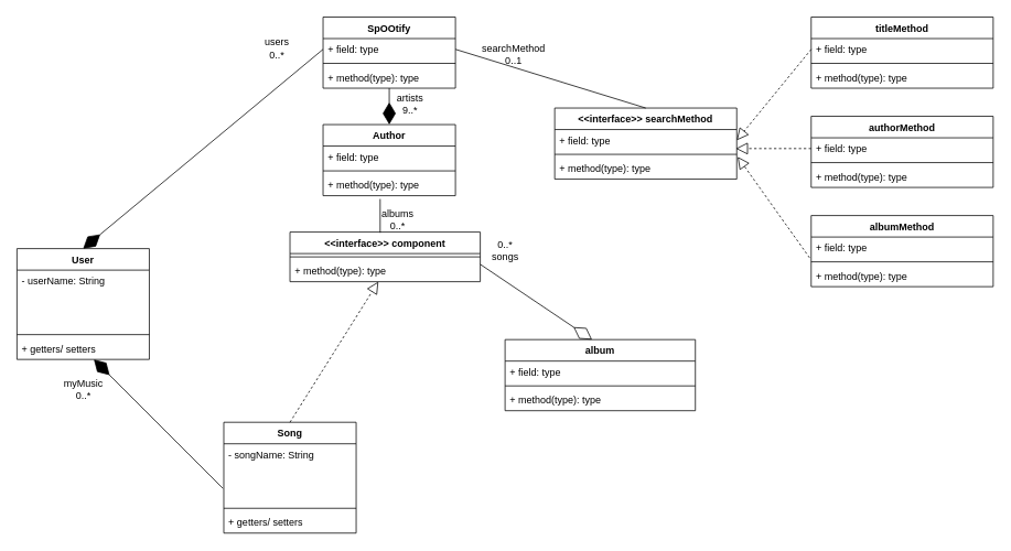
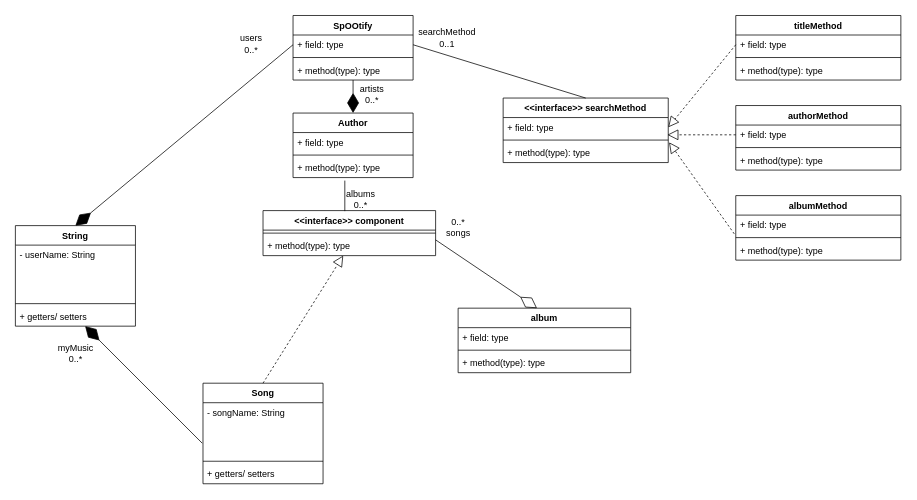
- <mxCell id="23" value="searchMethod&lt;br&gt;0..1" style="text;html=1;align=center;verticalAlign=middle;resizable=0;points=[];autosize=1;strokeColor=none;fillColor=none;" vertex="1" parent="1"><mxGeometry x="575" y="50" width="90" height="30" as="geometry" /></mxCell>
+ <mxCell id="23" value="searchMethod&lt;br&gt;0..1" style="text;html=1;align=center;verticalAlign=middle;resizable=0;points=[];autosize=1;strokeColor=none;fillColor=none;" vertex="1" parent="1"><mxGeometry x="550" y="35" width="90" height="30" as="geometry" /></mxCell>
- <mxCell id="55" value="artists&lt;br&gt;9..*" style="text;html=1;align=center;verticalAlign=middle;resizable=0;points=[];autosize=1;strokeColor=none;fillColor=none;" vertex="1" parent="1"><mxGeometry x="470" y="110" width="50" height="30" as="geometry" /></mxCell>
+ <mxCell id="55" value="artists&lt;br&gt;0..*" style="text;html=1;align=center;verticalAlign=middle;resizable=0;points=[];autosize=1;strokeColor=none;fillColor=none;" vertex="1" parent="1"><mxGeometry x="470" y="110" width="50" height="30" as="geometry" /></mxCell>
- <mxCell id="6" value="User" style="swimlane;fontStyle=1;align=center;verticalAlign=top;childLayout=stackLayout;horizontal=1;startSize=26;horizontalStack=0;resizeParent=1;resizeParentMax=0;resizeLast=0;collapsible=1;marginBottom=0;" parent="1" vertex="1"><mxGeometry x="20" y="300" width="160" height="134" as="geometry" /></mxCell>
+ <mxCell id="6" value="String" style="swimlane;fontStyle=1;align=center;verticalAlign=top;childLayout=stackLayout;horizontal=1;startSize=26;horizontalStack=0;resizeParent=1;resizeParentMax=0;resizeLast=0;collapsible=1;marginBottom=0;" parent="1" vertex="1"><mxGeometry x="20" y="300" width="160" height="134" as="geometry" /></mxCell>
